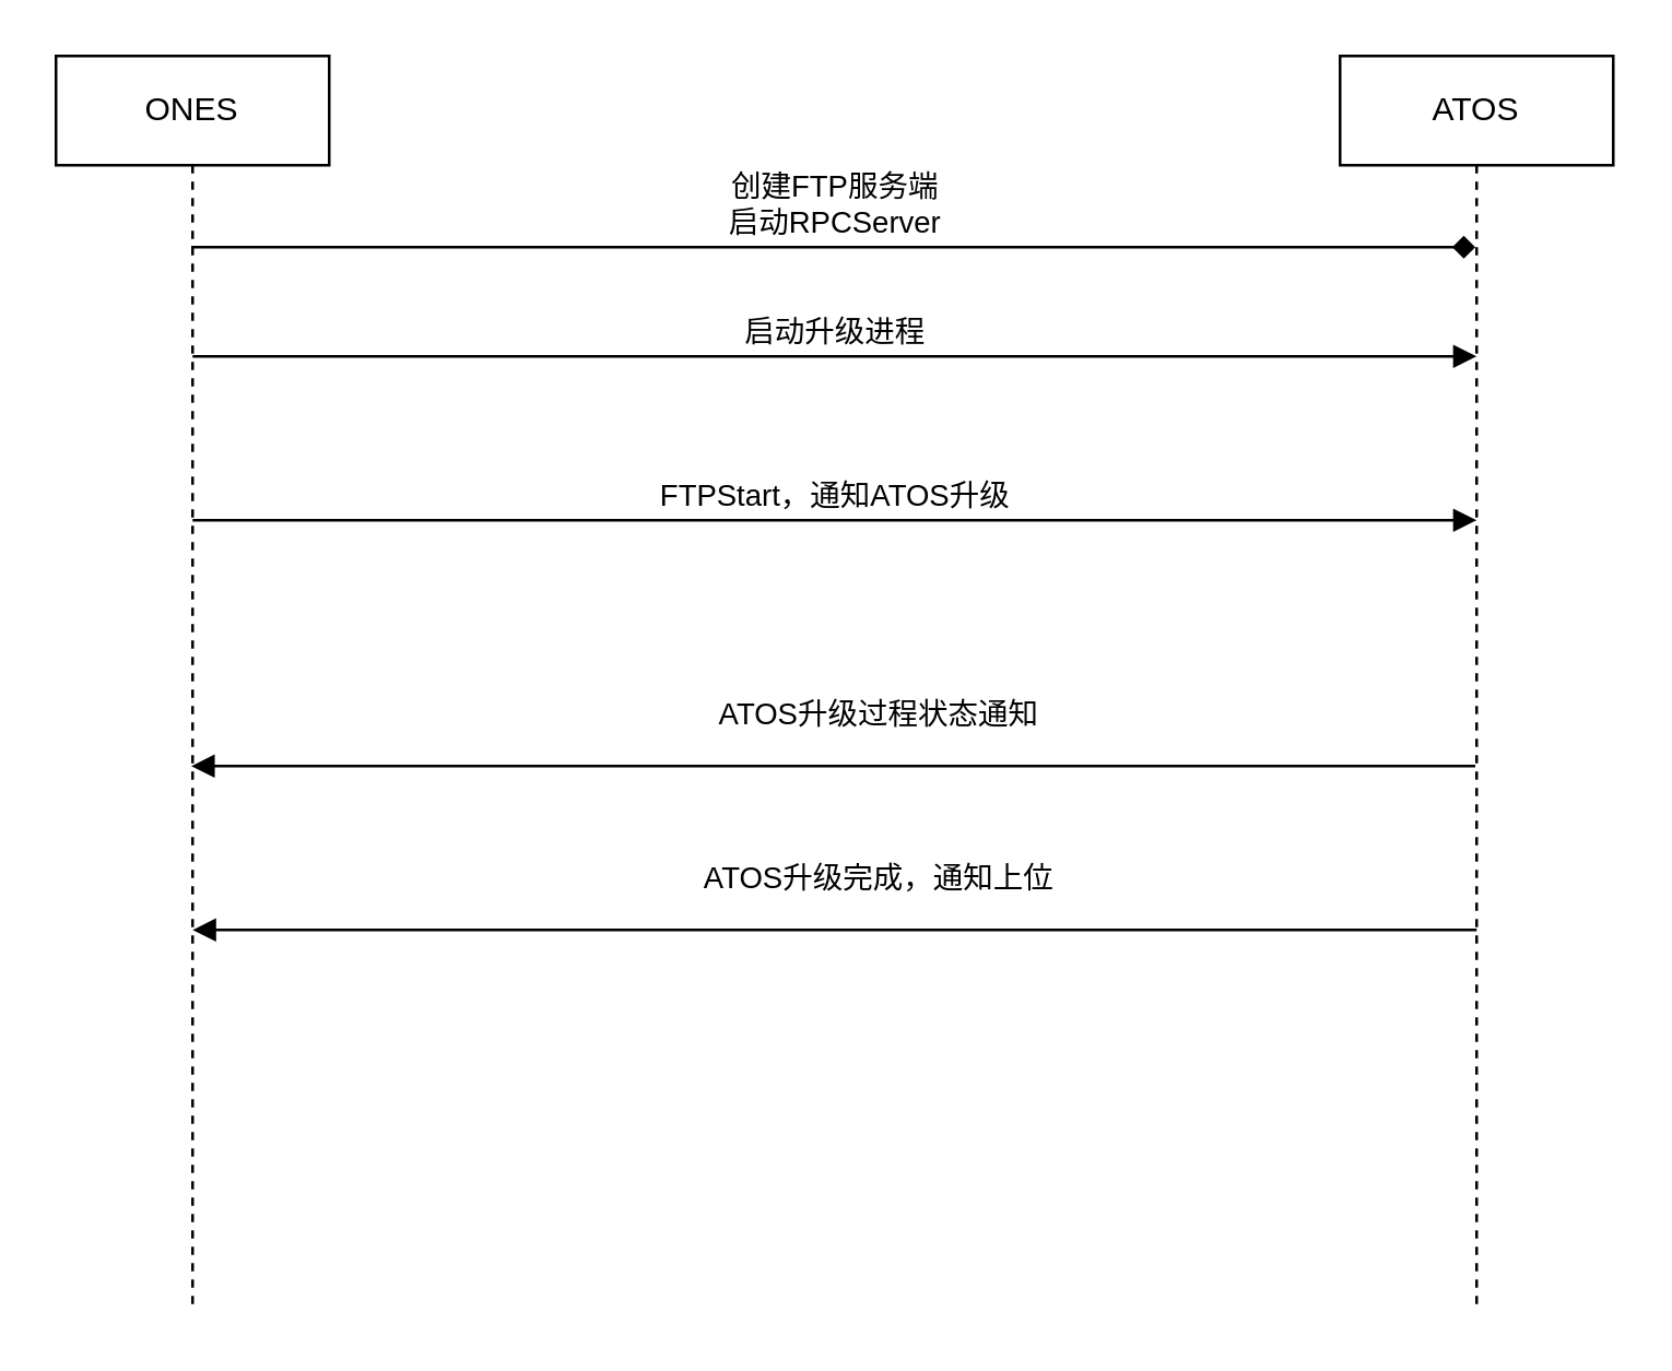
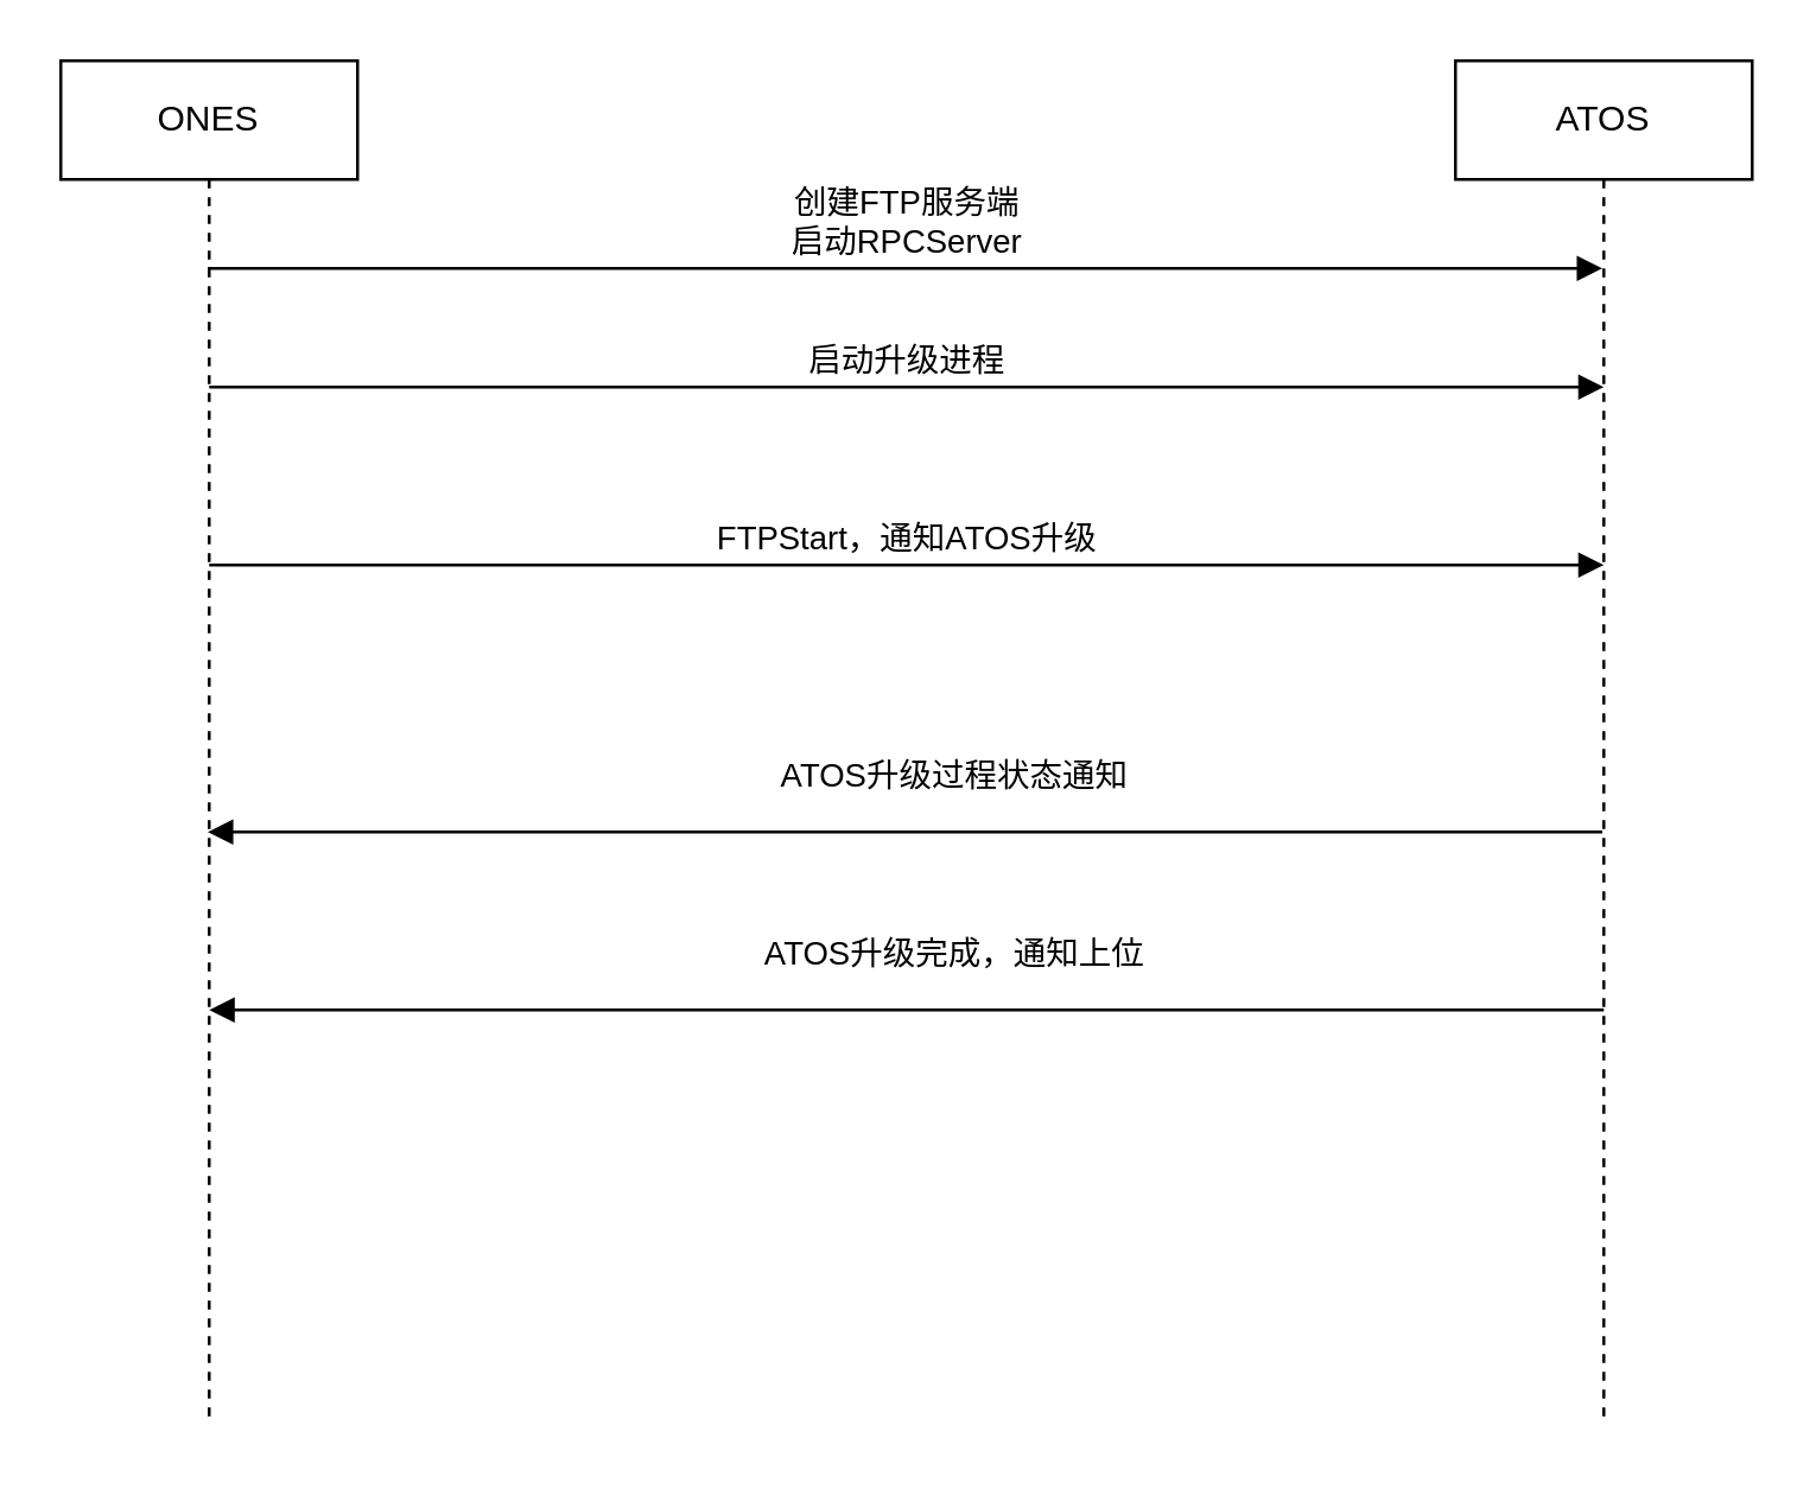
- <mxCell id="4" value="&lt;div&gt;创建FTP服务端&lt;/div&gt;&lt;div&gt;启动RPCServer&lt;br&gt;&lt;/div&gt;" style="html=1;verticalAlign=bottom;endArrow=diamond;edgeStyle=elbowEdgeStyle;elbow=vertical;curved=0;rounded=0;" edge="1" parent="1" source="2" target="3"><mxGeometry width="80" relative="1" as="geometry"><mxPoint x="80" y="120" as="sourcePoint" /><mxPoint x="160" y="120" as="targetPoint" /><Array as="points"><mxPoint x="240" y="90" /><mxPoint x="70" y="100" /></Array></mxGeometry></mxCell>
+ <mxCell id="4" value="&lt;div&gt;创建FTP服务端&lt;/div&gt;&lt;div&gt;启动RPCServer&lt;br&gt;&lt;/div&gt;" style="html=1;verticalAlign=bottom;endArrow=block;edgeStyle=elbowEdgeStyle;elbow=vertical;curved=0;rounded=0;" edge="1" parent="1" source="2" target="3"><mxGeometry width="80" relative="1" as="geometry"><mxPoint x="80" y="120" as="sourcePoint" /><mxPoint x="160" y="120" as="targetPoint" /><Array as="points"><mxPoint x="240" y="90" /><mxPoint x="70" y="100" /></Array></mxGeometry></mxCell>
